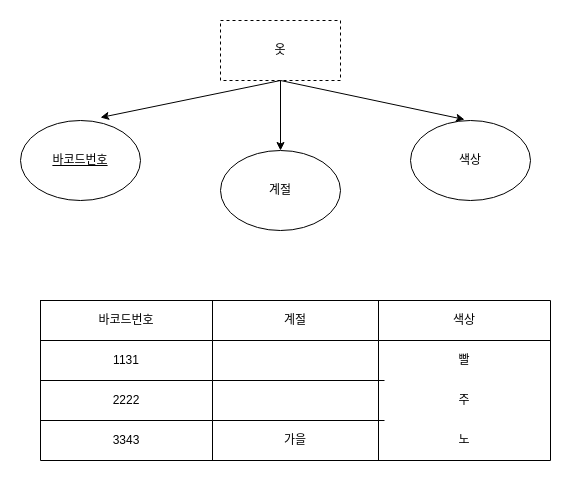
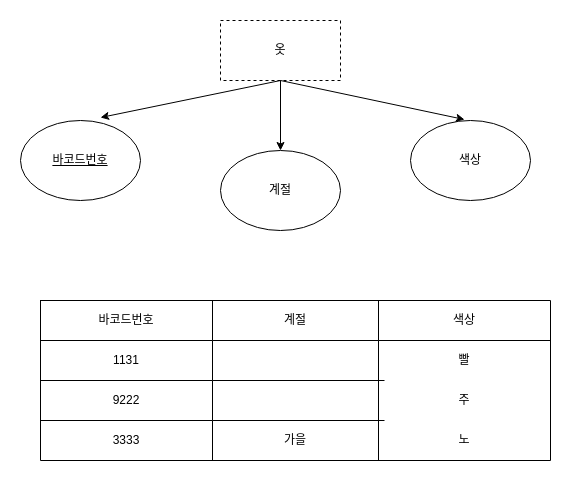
- <mxCell id="18" value="2222" style="shape=partialRectangle;html=1;whiteSpace=wrap;connectable=0;fillColor=none;top=0;left=0;bottom=0;right=0;overflow=hidden;pointerEvents=1;" parent="17" vertex="1"><mxGeometry width="172" height="40" as="geometry"><mxRectangle width="172" height="40" as="alternateBounds" /></mxGeometry></mxCell>
+ <mxCell id="18" value="9222" style="shape=partialRectangle;html=1;whiteSpace=wrap;connectable=0;fillColor=none;top=0;left=0;bottom=0;right=0;overflow=hidden;pointerEvents=1;" parent="17" vertex="1"><mxGeometry width="172" height="40" as="geometry"><mxRectangle width="172" height="40" as="alternateBounds" /></mxGeometry></mxCell>
- <mxCell id="21" value="3343" style="shape=partialRectangle;html=1;whiteSpace=wrap;connectable=0;fillColor=none;top=0;left=0;bottom=0;right=0;overflow=hidden;pointerEvents=1;" parent="20" vertex="1"><mxGeometry width="172" height="40" as="geometry"><mxRectangle width="172" height="40" as="alternateBounds" /></mxGeometry></mxCell>
+ <mxCell id="21" value="3333" style="shape=partialRectangle;html=1;whiteSpace=wrap;connectable=0;fillColor=none;top=0;left=0;bottom=0;right=0;overflow=hidden;pointerEvents=1;" parent="20" vertex="1"><mxGeometry width="172" height="40" as="geometry"><mxRectangle width="172" height="40" as="alternateBounds" /></mxGeometry></mxCell>
